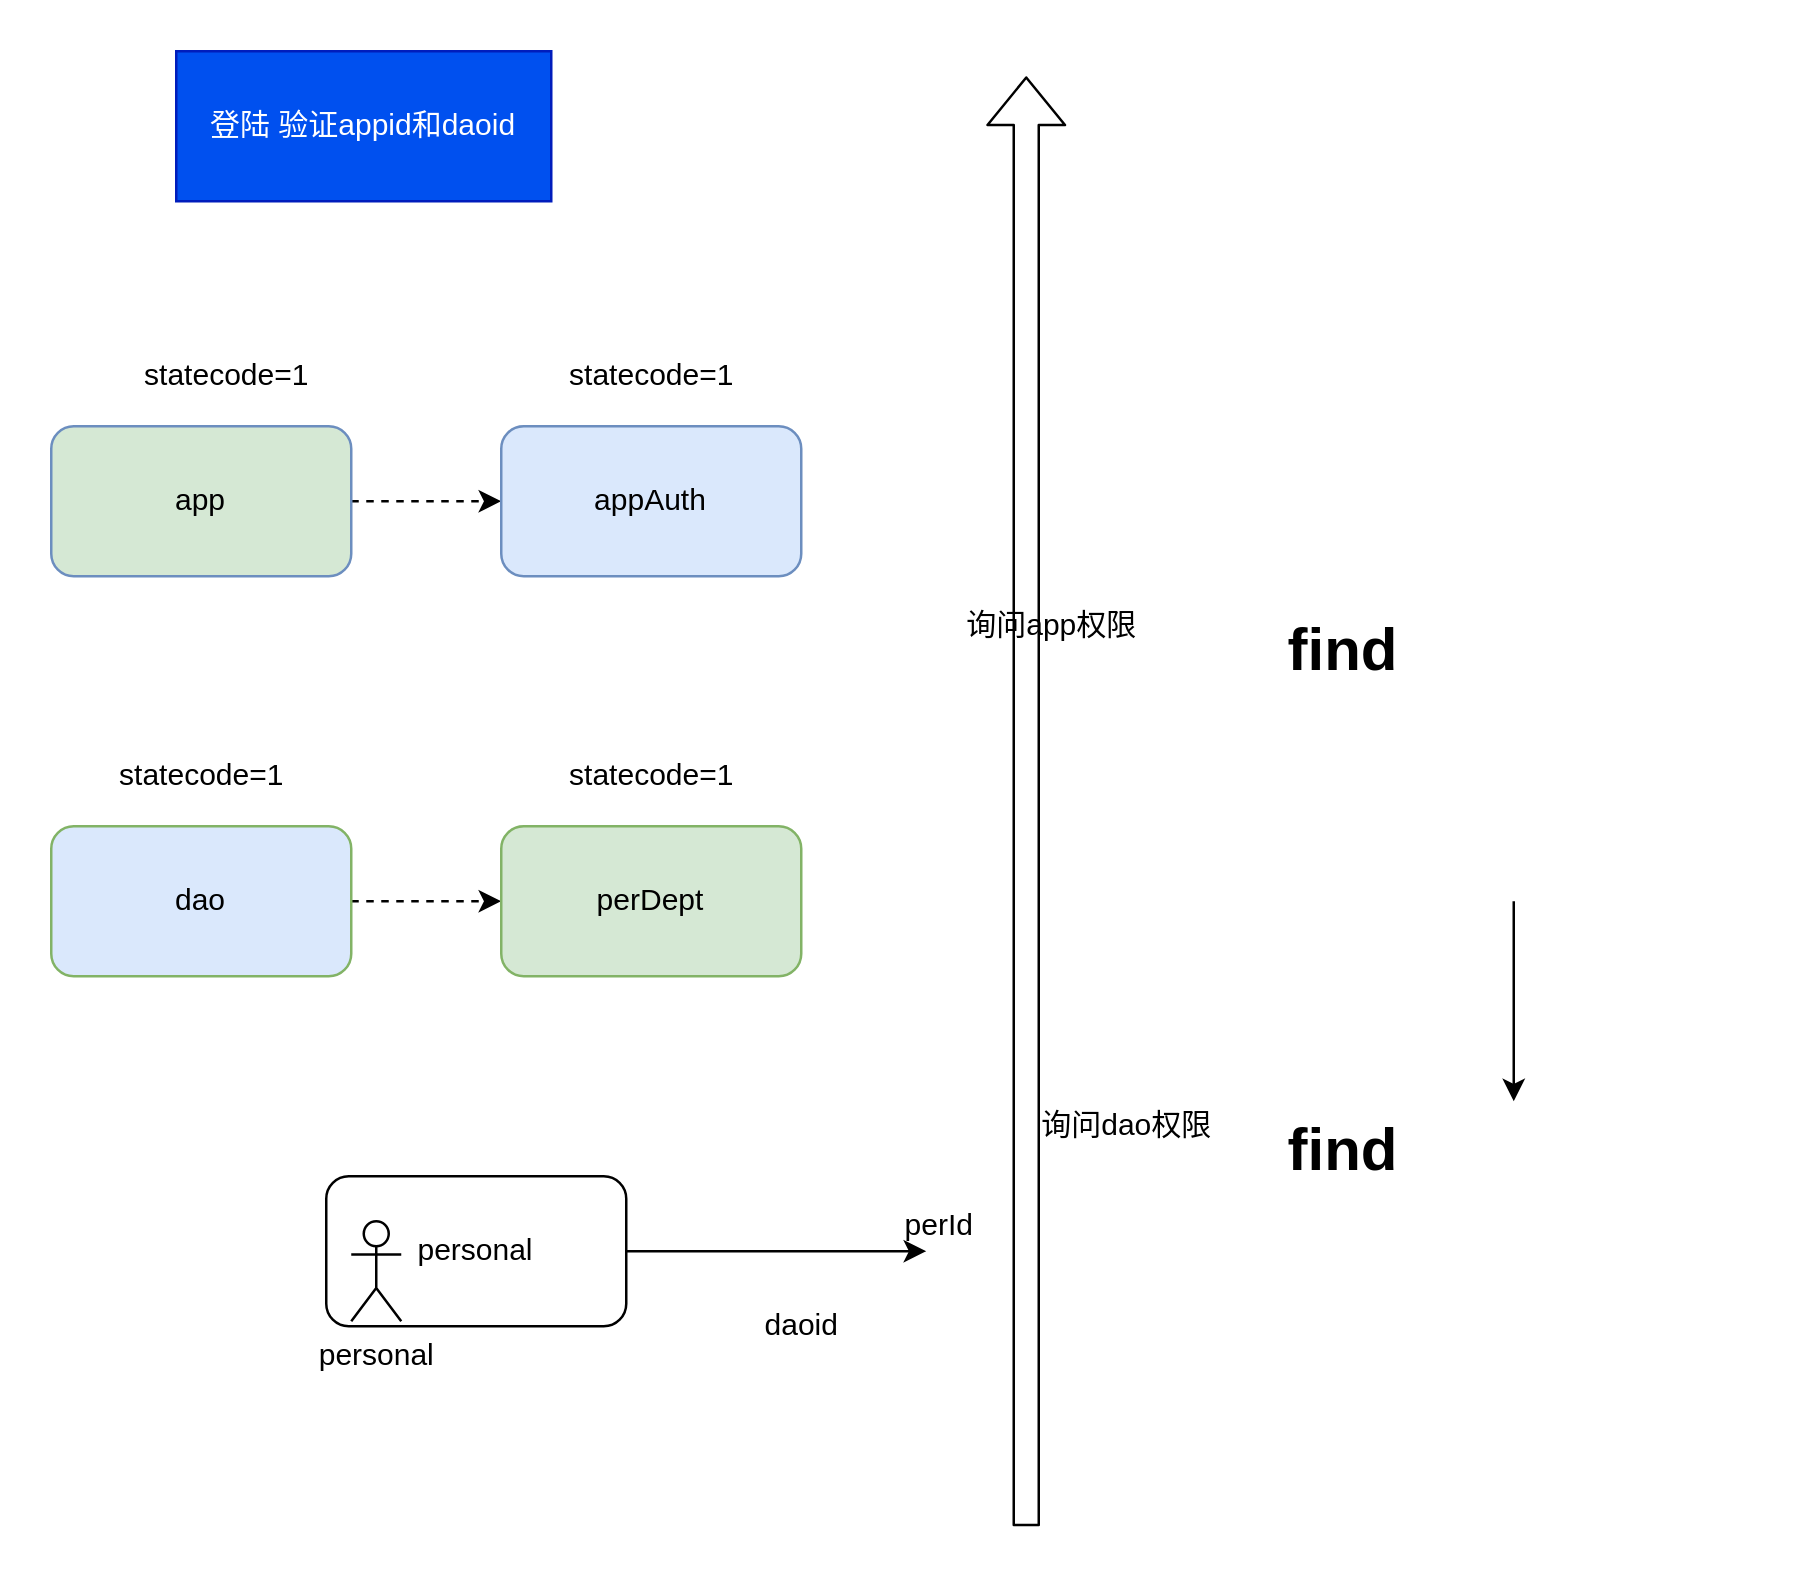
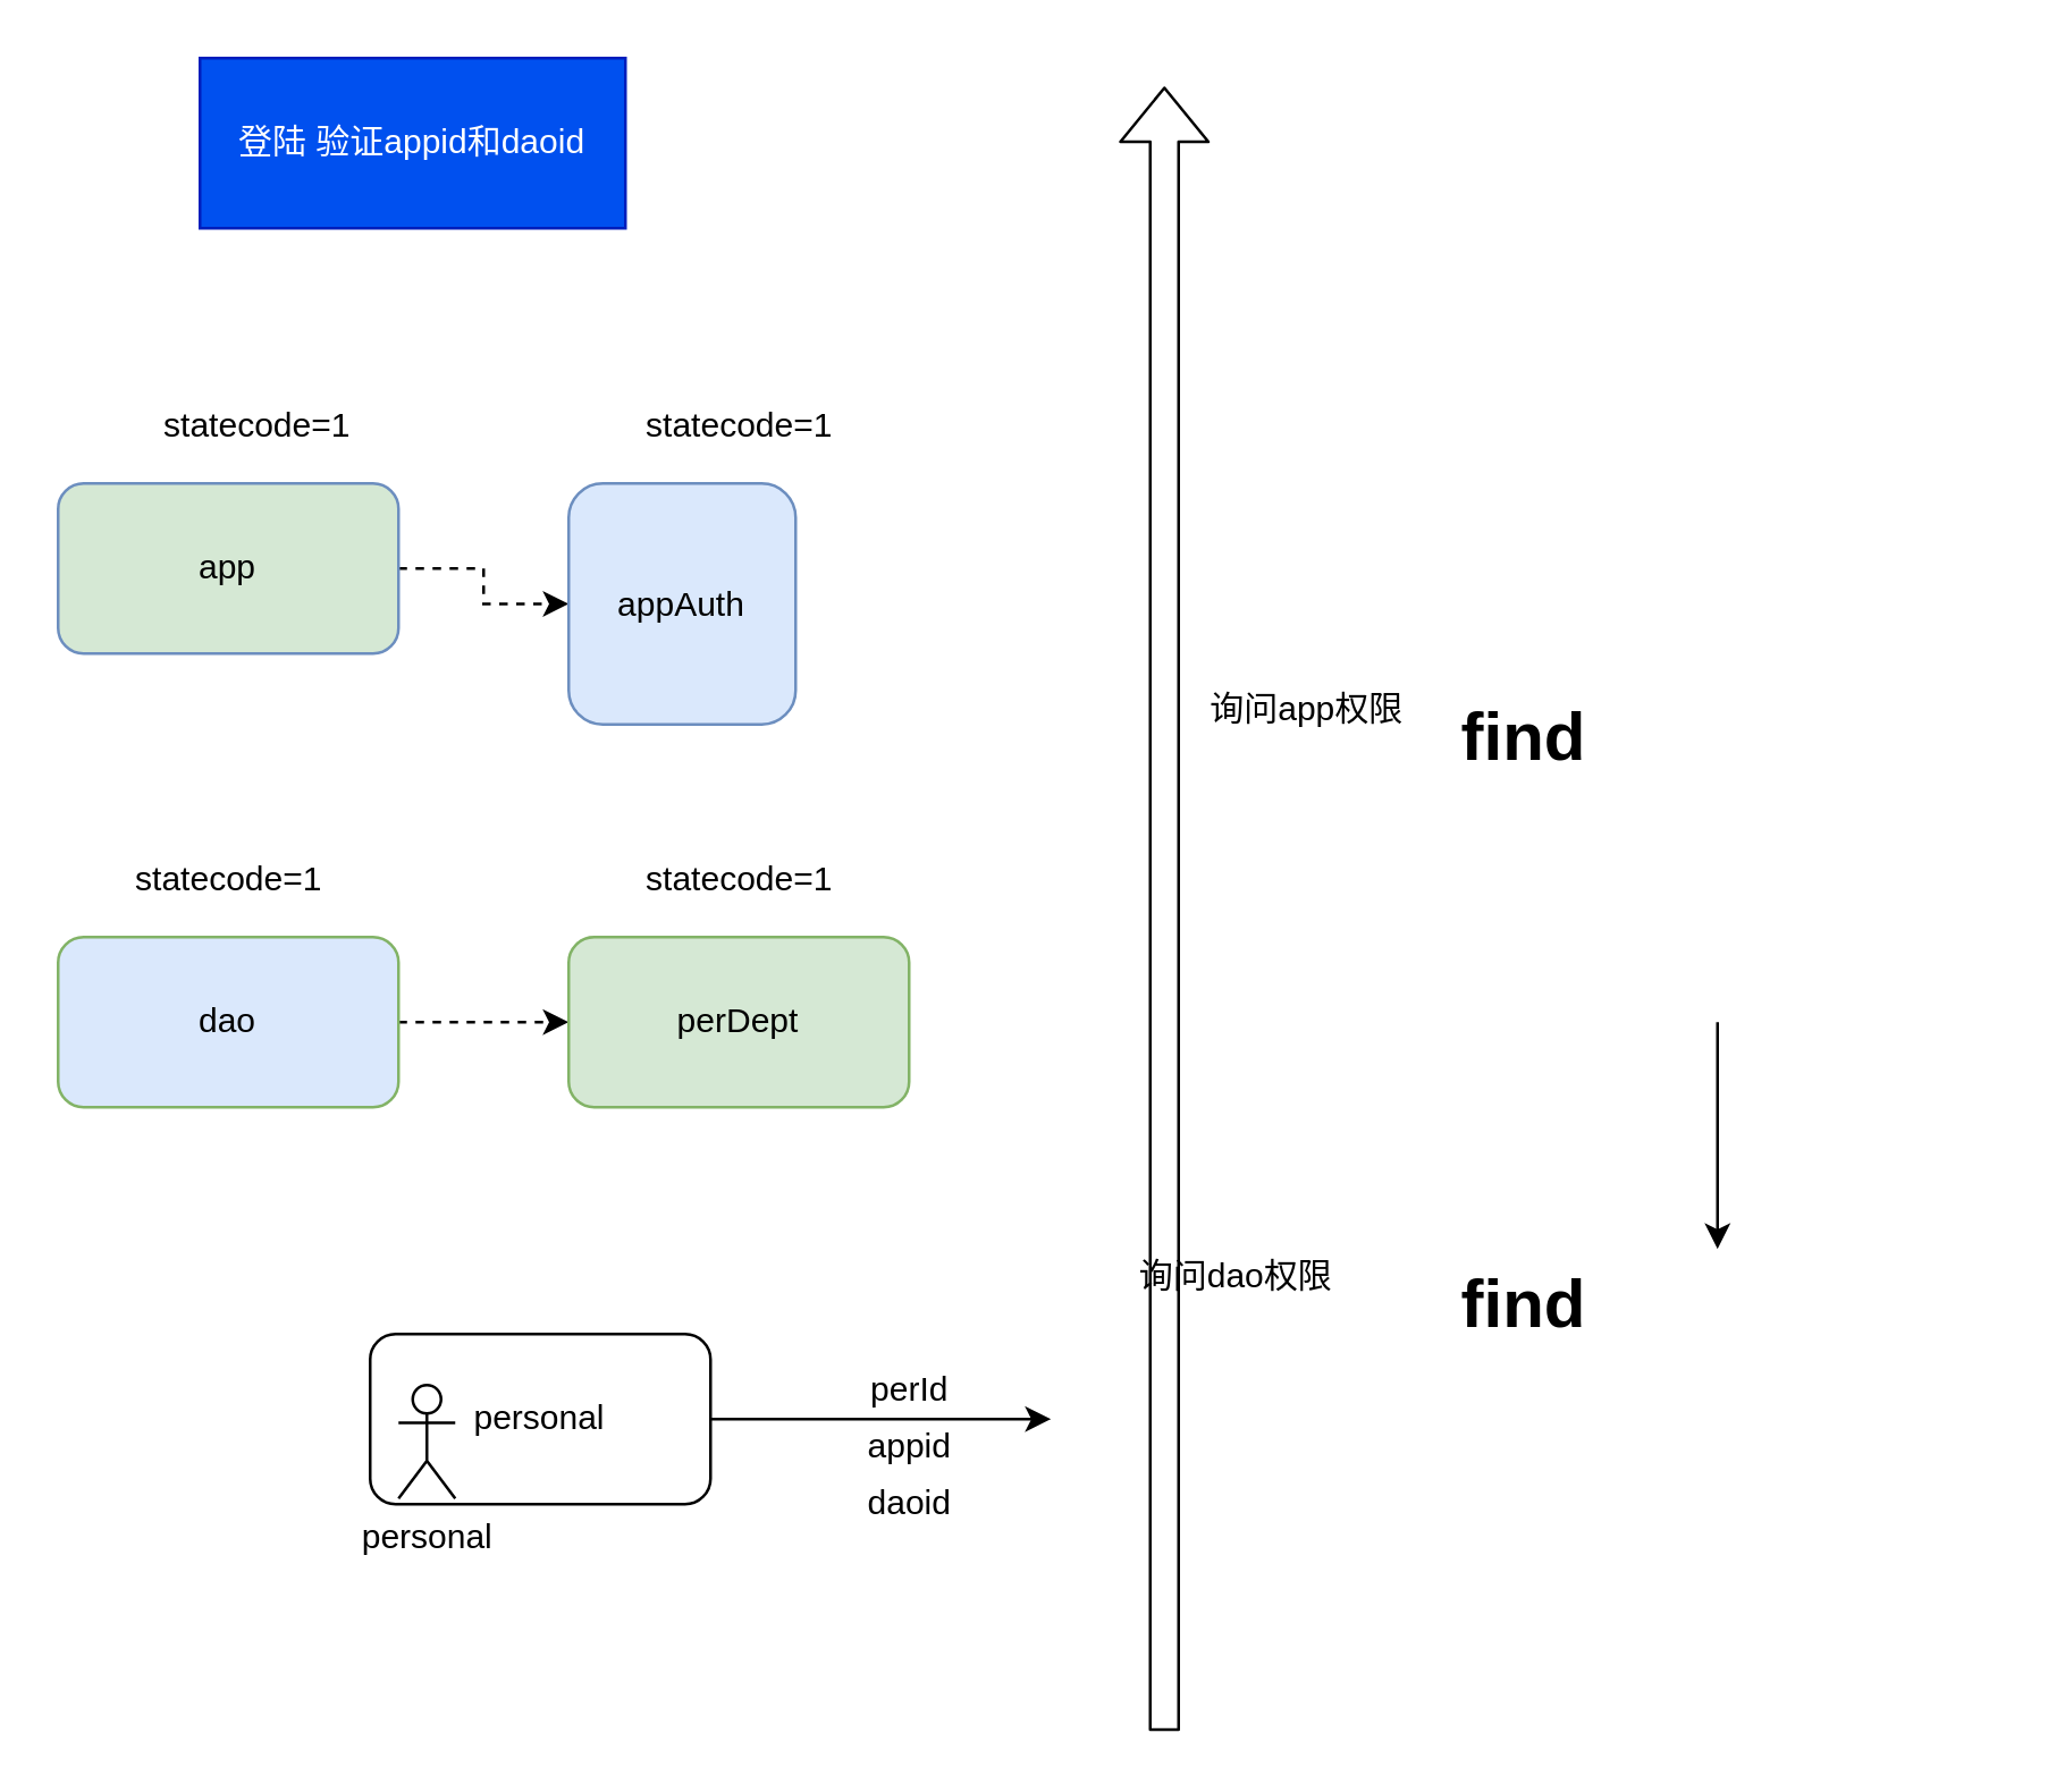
- <mxCell id="16" value="appAuth" style="whiteSpace=wrap;html=1;rounded=1;strokeColor=#6c8ebf;fillColor=#dae8fc;" vertex="1" parent="1"><mxGeometry x="200" y="170" width="120" height="60" as="geometry" /></mxCell>
+ <mxCell id="16" value="appAuth" style="whiteSpace=wrap;html=1;rounded=1;strokeColor=#6c8ebf;fillColor=#dae8fc;" vertex="1" parent="1"><mxGeometry x="200" y="170" width="80" height="85" as="geometry" /></mxCell>
- <mxCell id="21" value="询问app权限" style="text;html=1;align=center;verticalAlign=middle;resizable=0;points=[];autosize=1;" vertex="1" parent="1"><mxGeometry x="380" y="240" width="80" height="20" as="geometry" /></mxCell>
+ <mxCell id="21" value="询问app权限" style="text;html=1;align=center;verticalAlign=middle;resizable=0;points=[];autosize=1;" vertex="1" parent="1"><mxGeometry x="420" y="240" width="80" height="20" as="geometry" /></mxCell>
- <mxCell id="13" value="询问dao权限" style="text;html=1;align=center;verticalAlign=middle;resizable=0;points=[];autosize=1;" vertex="1" parent="1"><mxGeometry x="410" y="440" width="80" height="20" as="geometry" /></mxCell>
+ <mxCell id="13" value="询问dao权限" style="text;html=1;align=center;verticalAlign=middle;resizable=0;points=[];autosize=1;" vertex="1" parent="1"><mxGeometry x="395" y="440" width="80" height="20" as="geometry" /></mxCell>
- <mxCell id="12" value="perId" style="text;html=1;align=center;verticalAlign=middle;resizable=0;points=[];autosize=1;" vertex="1" parent="1"><mxGeometry x="355" y="480" width="40" height="20" as="geometry" /></mxCell>
+ <mxCell id="12" value="perId" style="text;html=1;align=center;verticalAlign=middle;resizable=0;points=[];autosize=1;" vertex="1" parent="1"><mxGeometry x="300" y="480" width="40" height="20" as="geometry" /></mxCell>
+ <mxCell id="18" value="appid" style="text;html=1;align=center;verticalAlign=middle;resizable=0;points=[];autosize=1;" vertex="1" parent="1"><mxGeometry x="300" y="500" width="40" height="20" as="geometry" /></mxCell>
